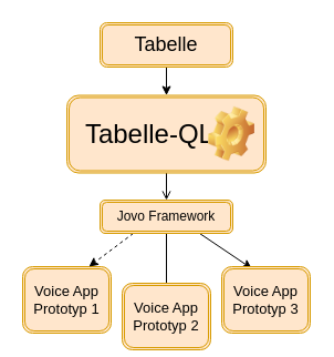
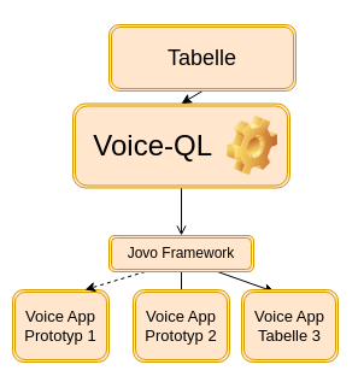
- <mxCell id="6" value="&lt;font style=&quot;font-size: 18px;&quot; color=&quot;#000000&quot;&gt;Tabelle&lt;/font&gt;" style="shape=ext;double=1;rounded=1;whiteSpace=wrap;html=1;align=center;fillColor=#ffe6cc;strokeColor=#d79b00;" vertex="1" parent="1"><mxGeometry x="90" y="20" width="120" height="40" as="geometry" /></mxCell>
+ <mxCell id="6" value="&lt;font style=&quot;font-size: 18px;&quot; color=&quot;#000000&quot;&gt;Tabelle&lt;/font&gt;" style="shape=ext;double=1;rounded=1;whiteSpace=wrap;html=1;align=center;fillColor=#ffe6cc;strokeColor=#d79b00;" vertex="1" parent="1"><mxGeometry x="90" y="20" width="155" height="55" as="geometry" /></mxCell>
- <mxCell id="3" value="&lt;font color=&quot;#000000&quot; style=&quot;font-size: 24px;&quot;&gt;&amp;nbsp; Tabelle-QL&lt;/font&gt;" style="shape=ext;double=1;rounded=1;whiteSpace=wrap;html=1;align=left;fillColor=#ffe6cc;strokeColor=#d79b00;" vertex="1" parent="1"><mxGeometry x="60" y="85.5" width="180" height="70" as="geometry" /></mxCell>
+ <mxCell id="3" value="&lt;font color=&quot;#000000&quot; style=&quot;font-size: 24px;&quot;&gt;&amp;nbsp; Voice-QL&lt;/font&gt;" style="shape=ext;double=1;rounded=1;whiteSpace=wrap;html=1;align=left;fillColor=#ffe6cc;strokeColor=#d79b00;" vertex="1" parent="1"><mxGeometry x="60" y="85.5" width="180" height="70" as="geometry" /></mxCell>
- <mxCell id="10" value="&lt;font color=&quot;#000000&quot;&gt;Jovo Framework&lt;/font&gt;" style="shape=ext;double=1;rounded=1;whiteSpace=wrap;html=1;align=center;fillColor=#ffe6cc;strokeColor=#d79b00;" vertex="1" parent="1"><mxGeometry x="90" y="180" width="120" height="30" as="geometry" /></mxCell>
+ <mxCell id="10" value="&lt;font color=&quot;#000000&quot;&gt;Jovo Framework&lt;/font&gt;" style="shape=ext;double=1;rounded=1;whiteSpace=wrap;html=1;align=center;fillColor=#ffe6cc;strokeColor=#d79b00;" vertex="1" parent="1"><mxGeometry x="90" y="195" width="120" height="30" as="geometry" /></mxCell>
- <mxCell id="4" value="&lt;font style=&quot;font-size: 13px;&quot; color=&quot;#000000&quot;&gt;Voice App &lt;br&gt;Prototyp 1&lt;/font&gt;" style="shape=ext;double=1;rounded=1;whiteSpace=wrap;html=1;align=center;fillColor=#ffe6cc;strokeColor=#d79b00;" vertex="1" parent="1"><mxGeometry x="20" y="240" width="80" height="60" as="geometry" /></mxCell>
+ <mxCell id="4" value="&lt;font style=&quot;font-size: 13px;&quot; color=&quot;#000000&quot;&gt;Voice App &lt;br&gt;Prototyp 1&lt;/font&gt;" style="shape=ext;double=1;rounded=1;whiteSpace=wrap;html=1;align=center;fillColor=#ffe6cc;strokeColor=#d79b00;" vertex="1" parent="1"><mxGeometry x="10" y="240" width="80" height="60" as="geometry" /></mxCell>
- <mxCell id="13" value="&lt;font style=&quot;font-size: 13px;&quot; color=&quot;#000000&quot;&gt;Voice App &lt;br&gt;Prototyp 3&lt;/font&gt;" style="shape=ext;double=1;rounded=1;whiteSpace=wrap;html=1;align=center;fillColor=#ffe6cc;strokeColor=#d79b00;" vertex="1" parent="1"><mxGeometry x="200" y="240" width="80" height="60" as="geometry" /></mxCell>
+ <mxCell id="13" value="&lt;font style=&quot;font-size: 13px;&quot; color=&quot;#000000&quot;&gt;Voice App &lt;br&gt;Tabelle 3&lt;/font&gt;" style="shape=ext;double=1;rounded=1;whiteSpace=wrap;html=1;align=center;fillColor=#ffe6cc;strokeColor=#d79b00;" vertex="1" parent="1"><mxGeometry x="200" y="240" width="80" height="60" as="geometry" /></mxCell>
- <mxCell id="11" value="&lt;font style=&quot;font-size: 13px;&quot; color=&quot;#000000&quot;&gt;Voice App &lt;br&gt;Prototyp 2&lt;/font&gt;" style="shape=ext;double=1;rounded=1;whiteSpace=wrap;html=1;align=center;fillColor=#ffe6cc;strokeColor=#d79b00;" vertex="1" parent="1"><mxGeometry x="110" y="255" width="80" height="60" as="geometry" /></mxCell>
+ <mxCell id="11" value="&lt;font style=&quot;font-size: 13px;&quot; color=&quot;#000000&quot;&gt;Voice App &lt;br&gt;Prototyp 2&lt;/font&gt;" style="shape=ext;double=1;rounded=1;whiteSpace=wrap;html=1;align=center;fillColor=#ffe6cc;strokeColor=#d79b00;" vertex="1" parent="1"><mxGeometry x="110" y="240" width="80" height="60" as="geometry" /></mxCell>
